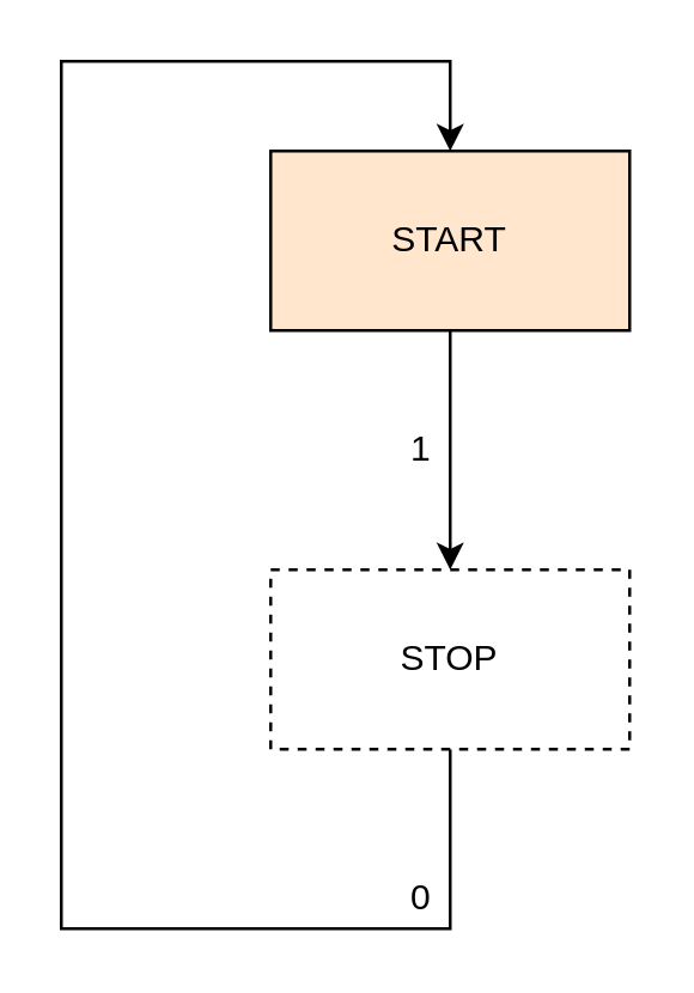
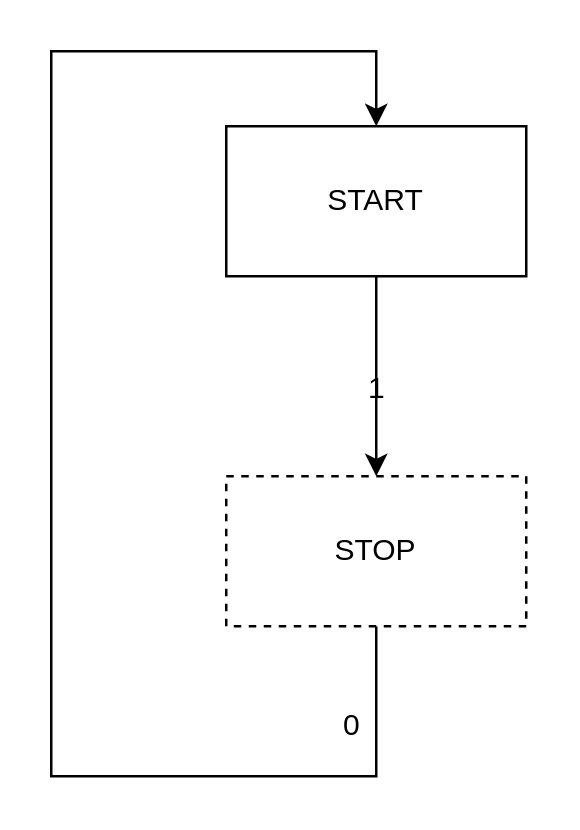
- <mxCell id="5" value="START" style="rounded=0;whiteSpace=wrap;html=1;fillColor=#ffe6cc;" vertex="1" parent="1"><mxGeometry x="90" y="50" width="120" height="60" as="geometry" /></mxCell>
+ <mxCell id="5" value="START" style="rounded=0;whiteSpace=wrap;html=1;" vertex="1" parent="1"><mxGeometry x="90" y="50" width="120" height="60" as="geometry" /></mxCell>
- <mxCell id="6" value="1" style="text;html=1;align=center;verticalAlign=middle;resizable=0;points=[];autosize=1;" vertex="1" parent="1"><mxGeometry x="130" y="140" width="20" height="20" as="geometry" /></mxCell>
+ <mxCell id="6" value="1" style="text;html=1;align=center;verticalAlign=middle;resizable=0;points=[];autosize=1;" vertex="1" parent="1"><mxGeometry x="140" y="145" width="20" height="20" as="geometry" /></mxCell>
- <mxCell id="7" value="0" style="text;html=1;align=center;verticalAlign=middle;resizable=0;points=[];autosize=1;" vertex="1" parent="1"><mxGeometry x="130" y="290" width="20" height="20" as="geometry" /></mxCell>
+ <mxCell id="7" value="0" style="text;html=1;align=center;verticalAlign=middle;resizable=0;points=[];autosize=1;" vertex="1" parent="1"><mxGeometry x="130" y="280" width="20" height="20" as="geometry" /></mxCell>
